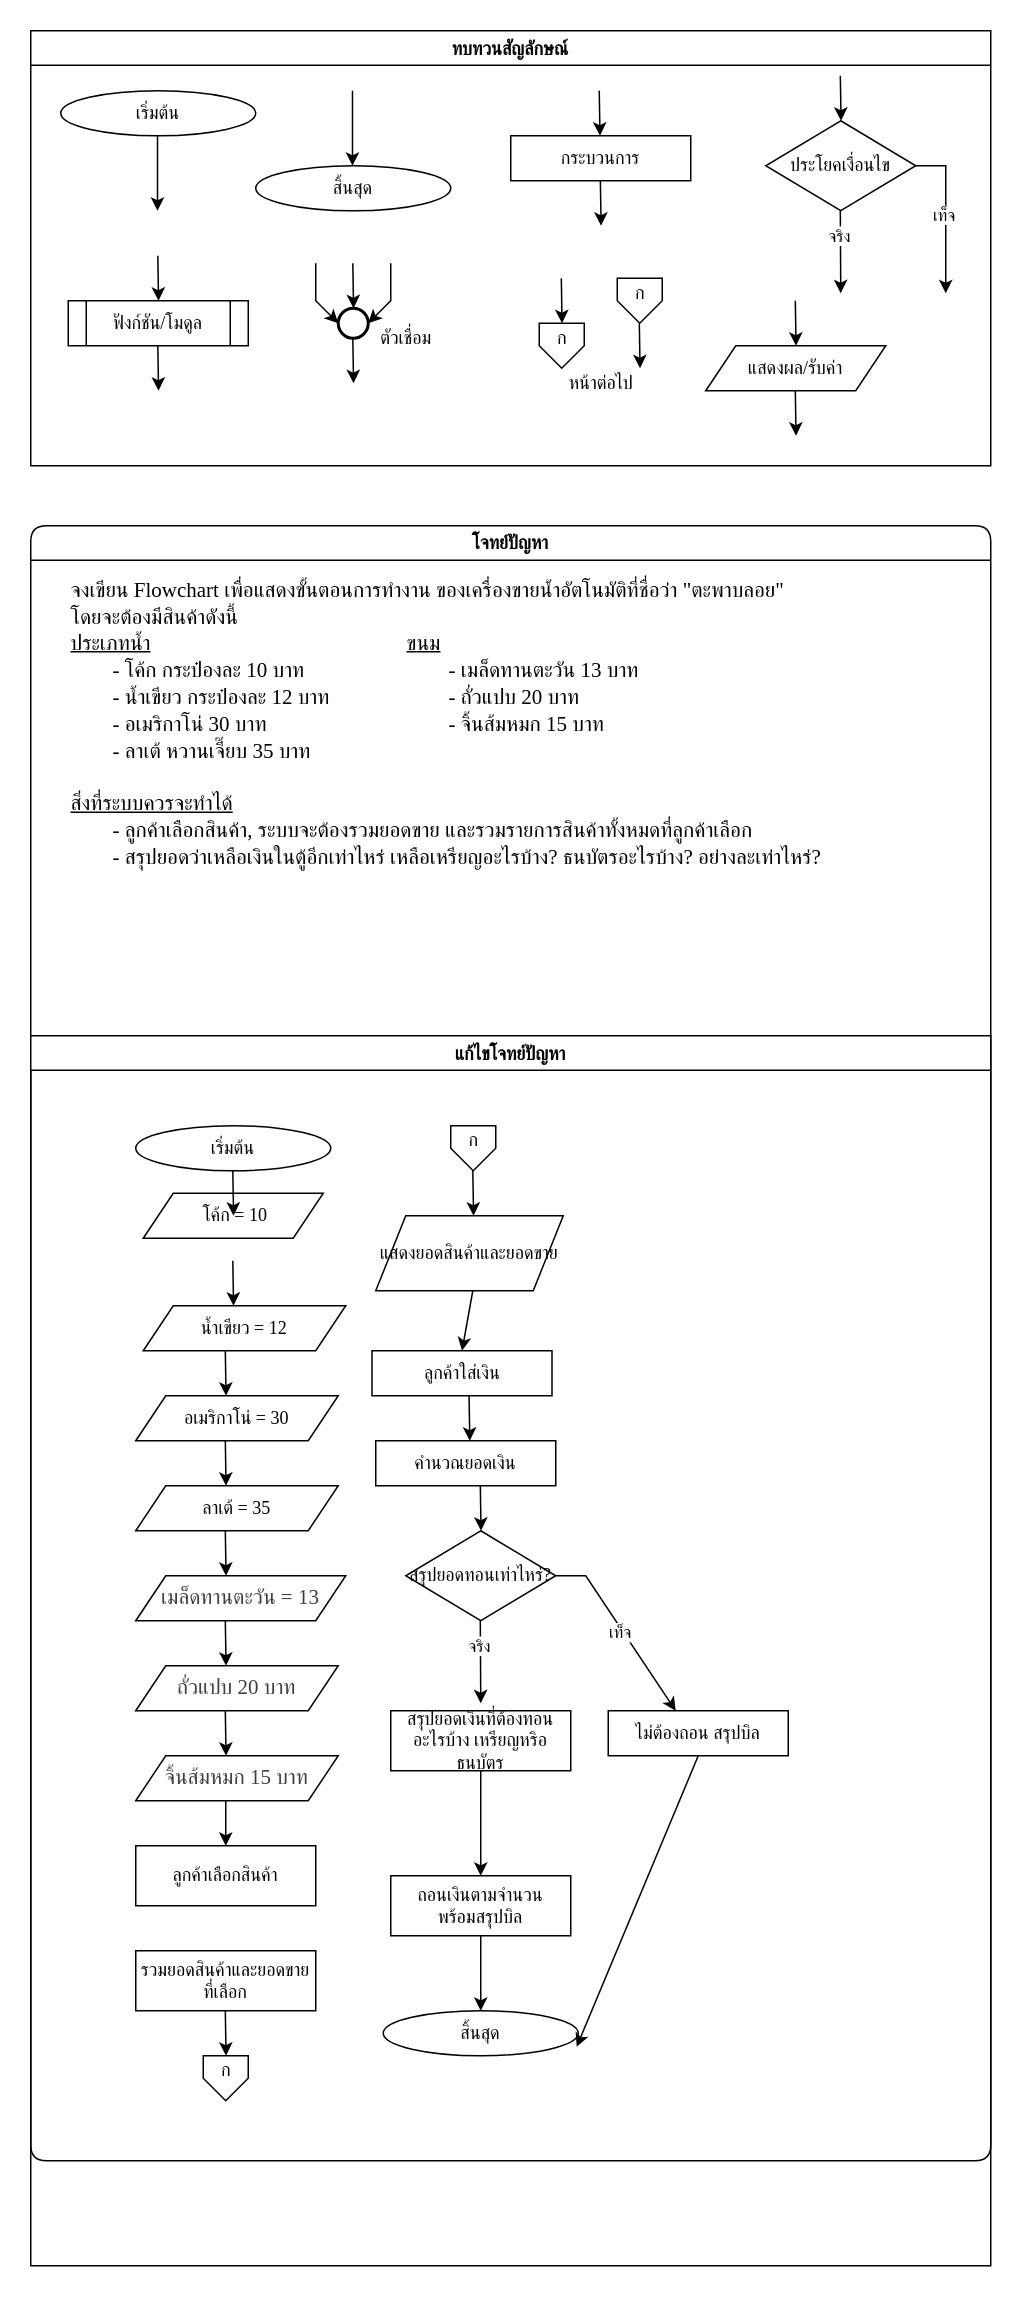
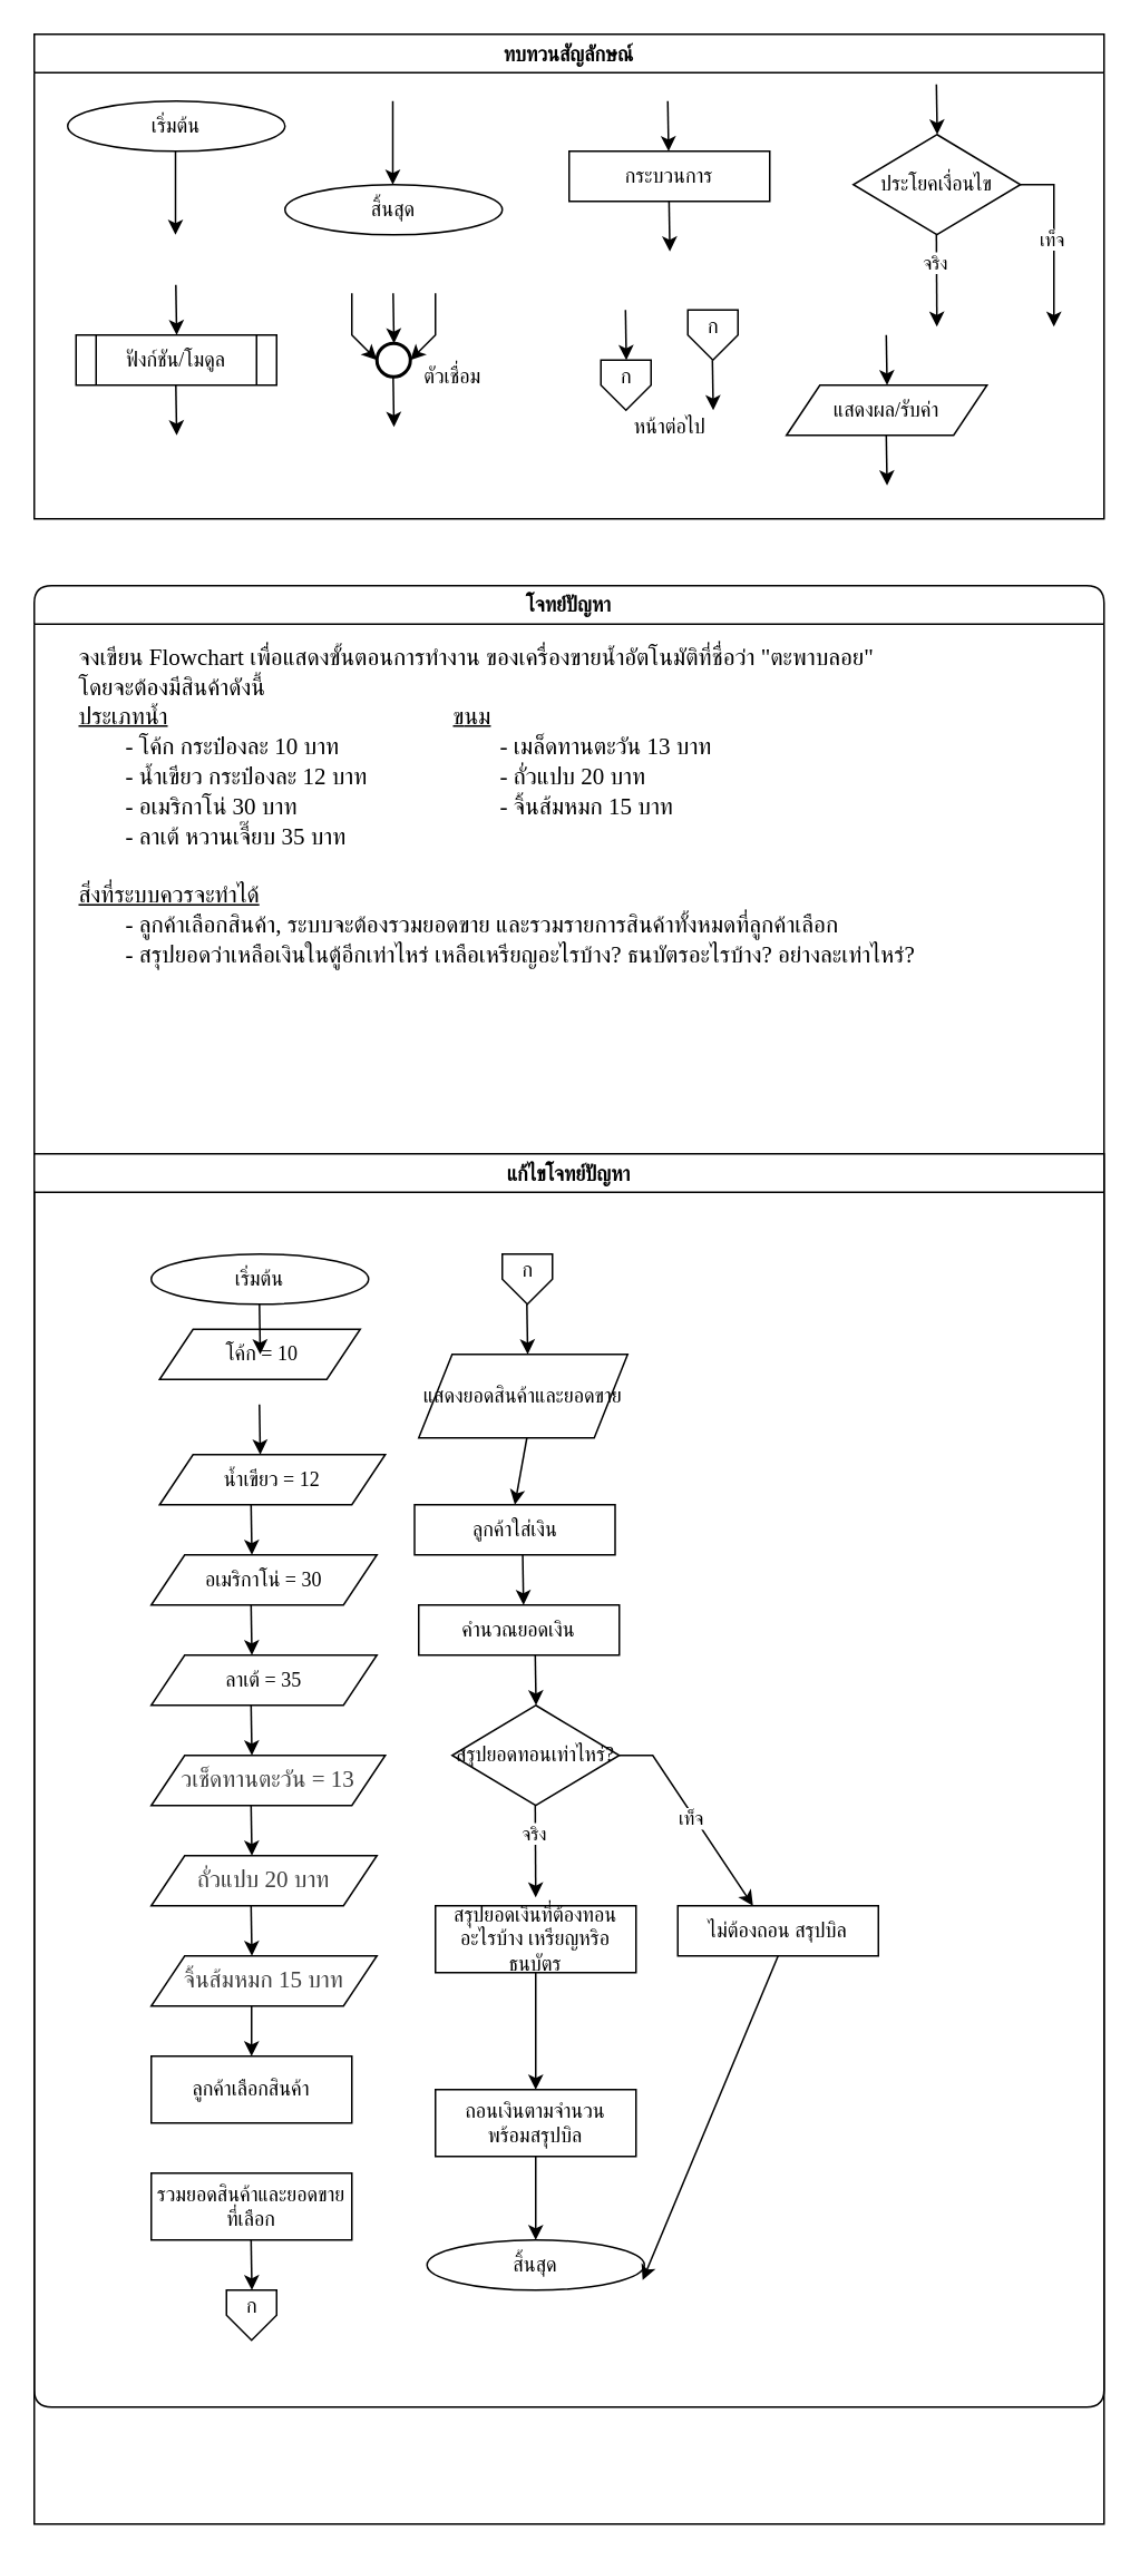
- <mxCell id="49" value="&lt;span style=&quot;color: rgb(63, 63, 63); font-size: 14px; text-align: left; text-wrap-mode: nowrap;&quot;&gt;เมล็ดทานตะวัน = 13&lt;/span&gt;" style="shape=parallelogram;perimeter=parallelogramPerimeter;whiteSpace=wrap;html=1;fixedSize=1;fontFamily=Sarabun;fontSource=https%3A%2F%2Ffonts.googleapis.com%2Fcss%3Ffamily%3DSarabun;" parent="37" vertex="1"><mxGeometry x="70" y="360" width="140" height="30" as="geometry" /></mxCell>
+ <mxCell id="49" value="&lt;span style=&quot;color: rgb(63, 63, 63); font-size: 14px; text-align: left; text-wrap-mode: nowrap;&quot;&gt;วเช็ดทานตะวัน = 13&lt;/span&gt;" style="shape=parallelogram;perimeter=parallelogramPerimeter;whiteSpace=wrap;html=1;fixedSize=1;fontFamily=Sarabun;fontSource=https%3A%2F%2Ffonts.googleapis.com%2Fcss%3Ffamily%3DSarabun;" parent="37" vertex="1"><mxGeometry x="70" y="360" width="140" height="30" as="geometry" /></mxCell>
